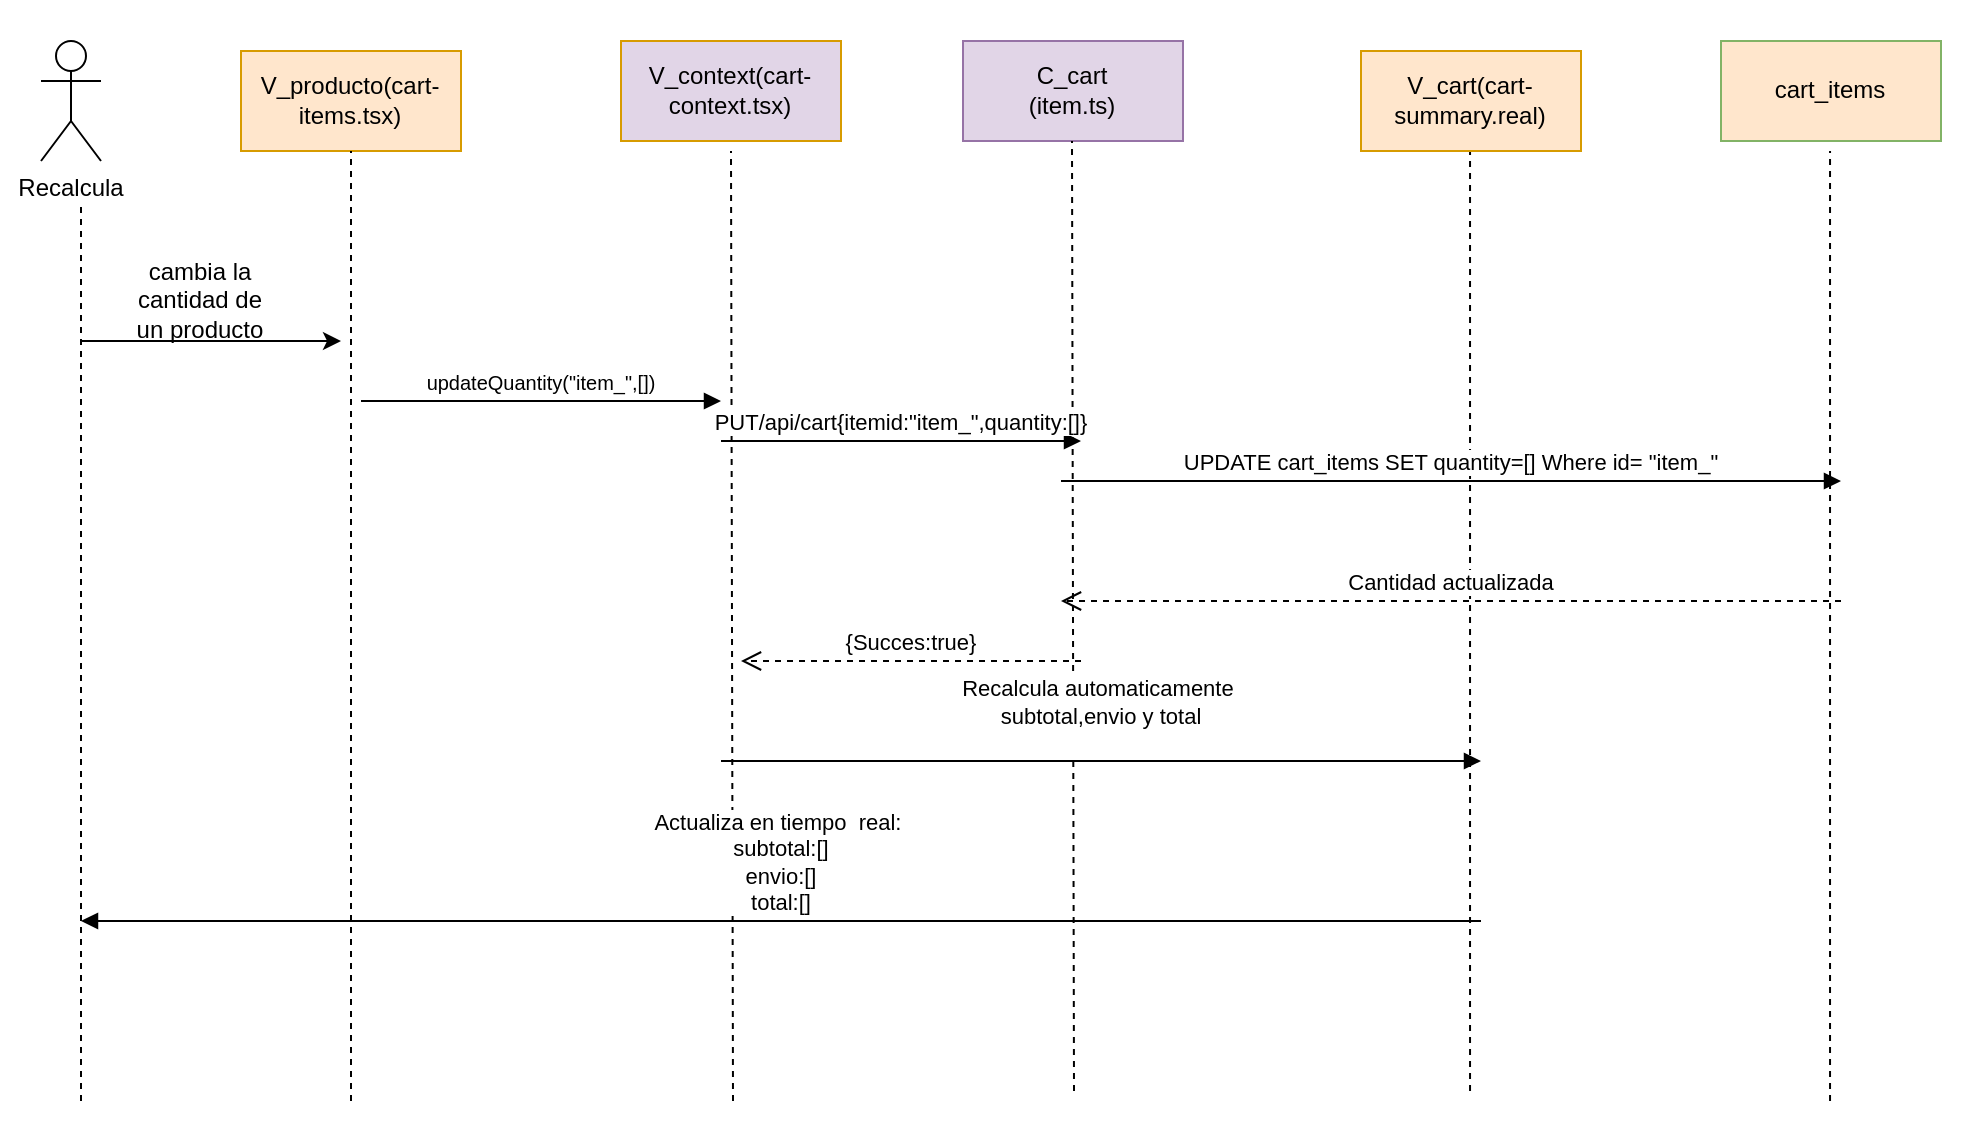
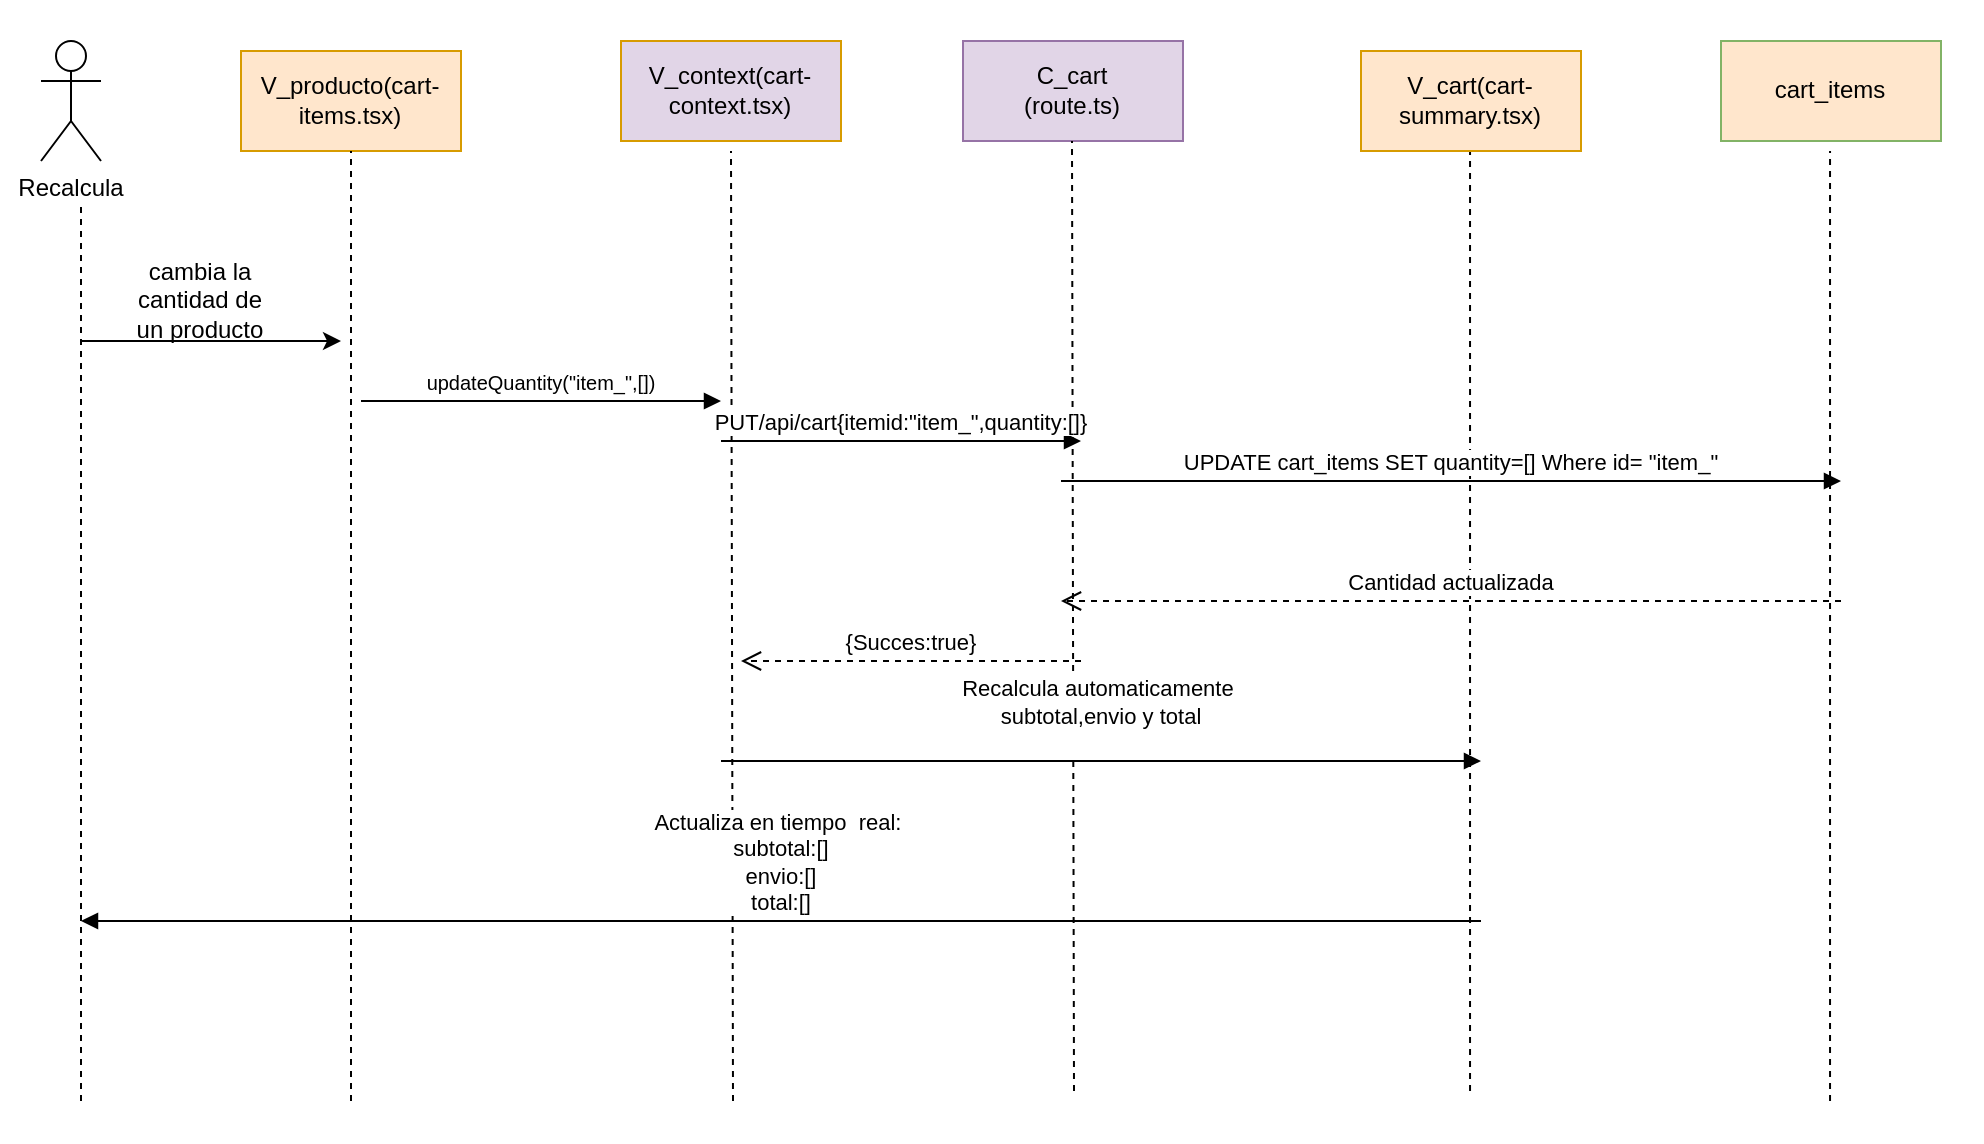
- <mxCell id="14" value="C_cart&lt;br&gt;(item.ts)" style="html=1;whiteSpace=wrap;fillColor=#e1d5e7;strokeColor=#9673a6;" vertex="1" parent="1"><mxGeometry x="481" y="20" width="110" height="50" as="geometry" /></mxCell>
+ <mxCell id="14" value="C_cart&lt;br&gt;(route.ts)" style="html=1;whiteSpace=wrap;fillColor=#e1d5e7;strokeColor=#9673a6;" vertex="1" parent="1"><mxGeometry x="481" y="20" width="110" height="50" as="geometry" /></mxCell>
- <mxCell id="15" value="V_cart(cart-summary.real)" style="html=1;whiteSpace=wrap;fillColor=#ffe6cc;strokeColor=#d79b00;" vertex="1" parent="1"><mxGeometry x="680" y="25" width="110" height="50" as="geometry" /></mxCell>
+ <mxCell id="15" value="V_cart(cart-summary.tsx)" style="html=1;whiteSpace=wrap;fillColor=#ffe6cc;strokeColor=#d79b00;" vertex="1" parent="1"><mxGeometry x="680" y="25" width="110" height="50" as="geometry" /></mxCell>
